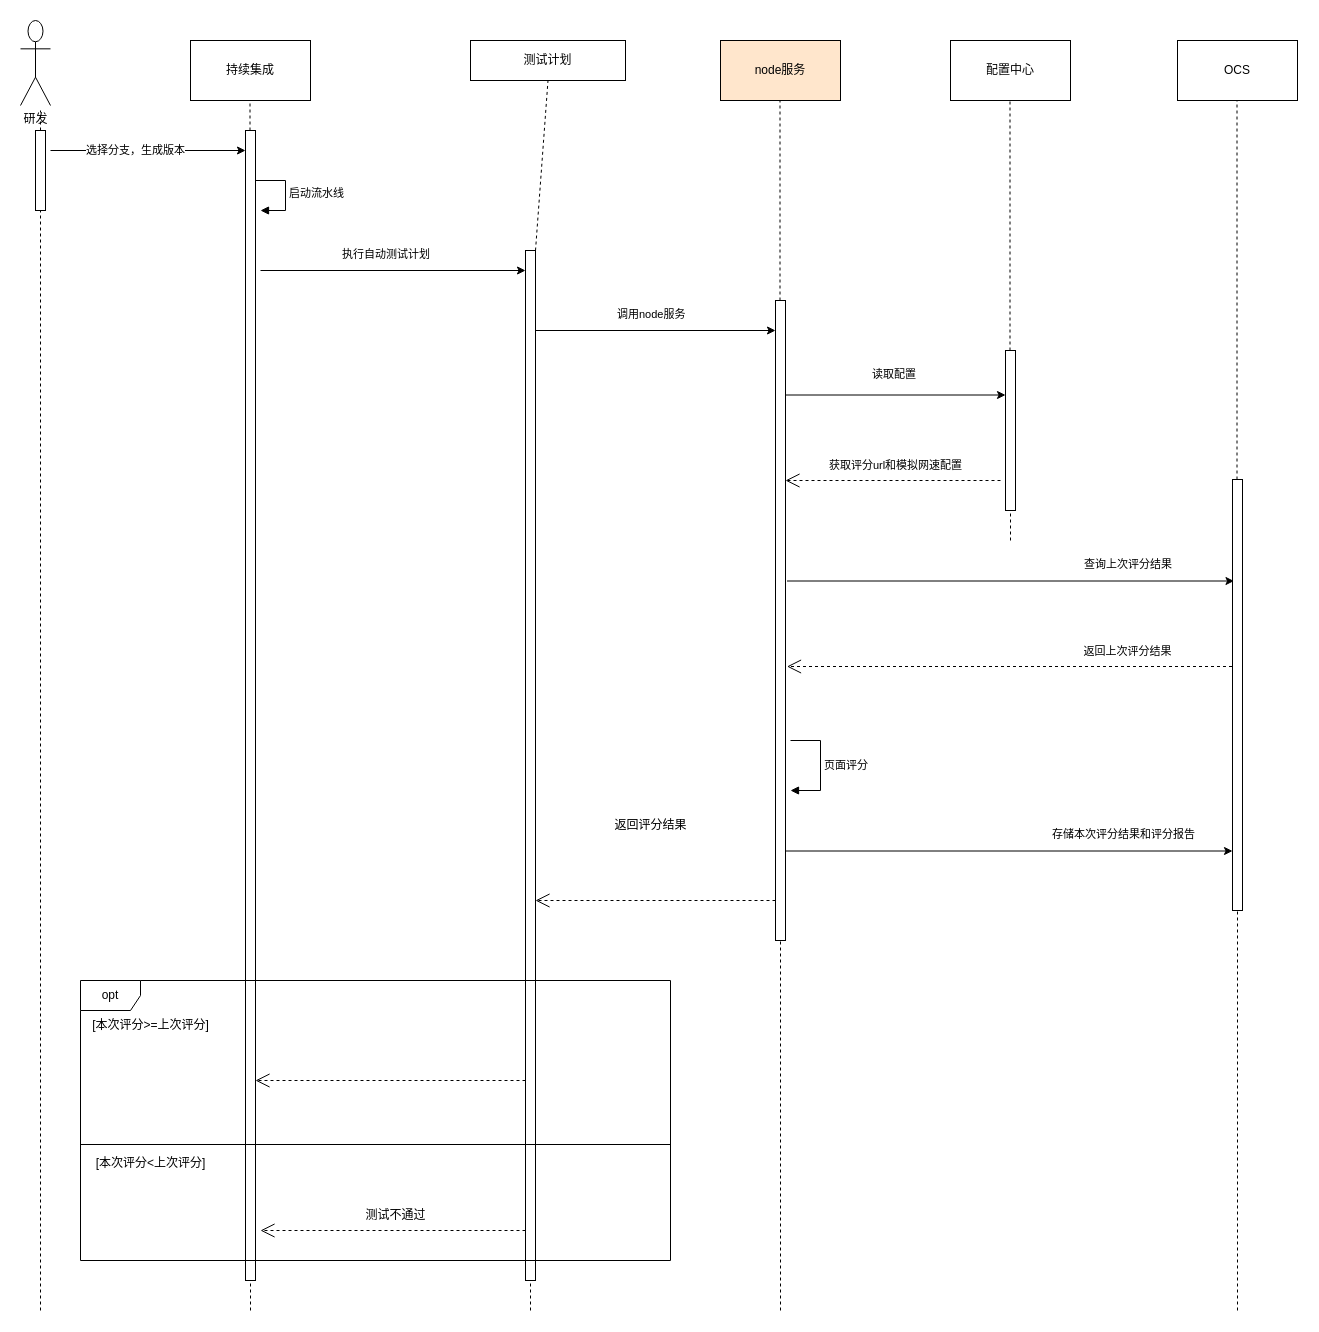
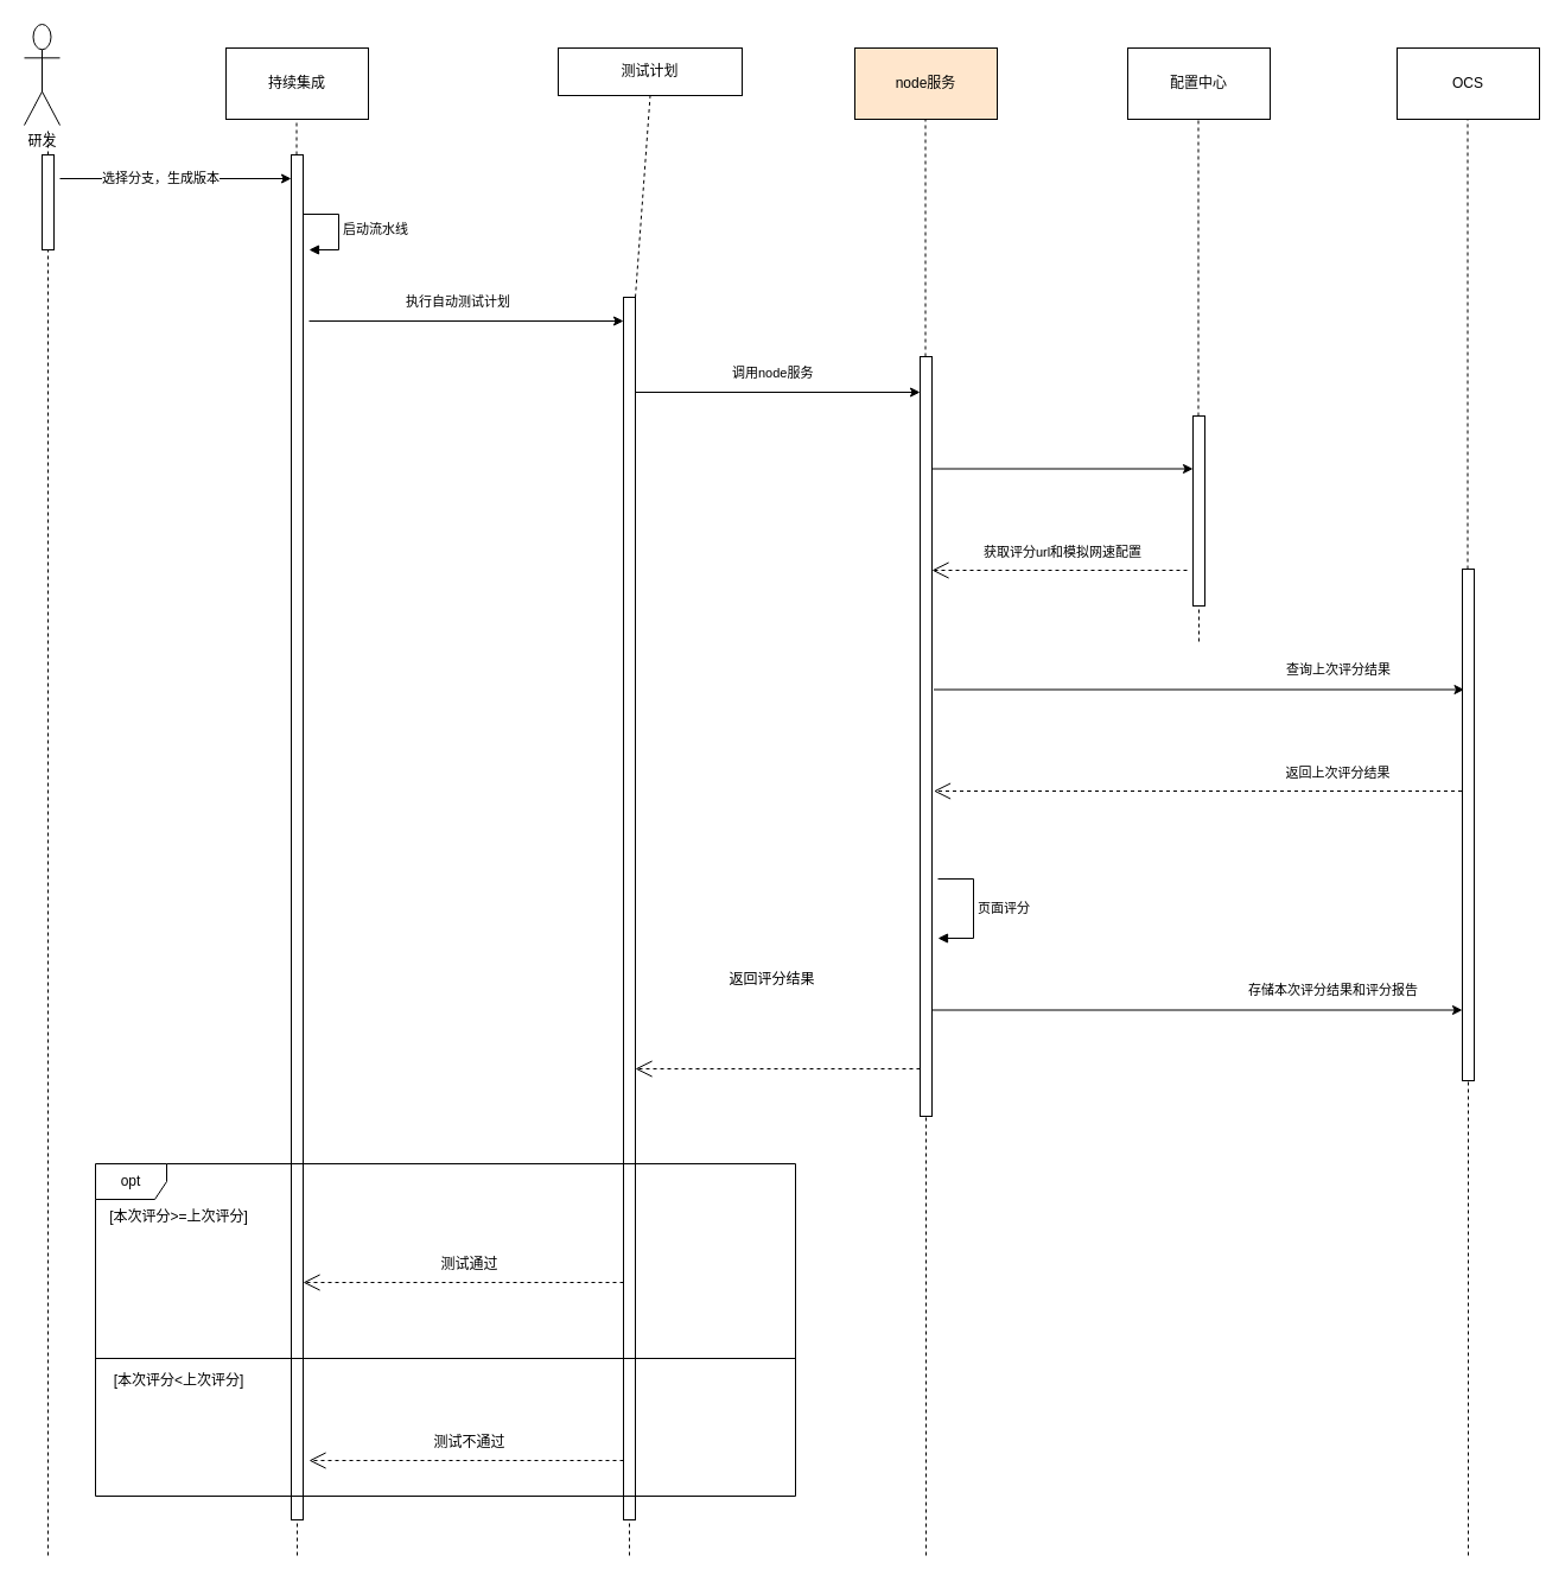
- <mxCell id="31" value="&lt;span style=&quot;font-size: 11px; text-wrap: nowrap; background-color: rgb(255, 255, 255);&quot;&gt;读取配置&lt;/span&gt;" style="text;whiteSpace=wrap;html=1;" vertex="1" parent="1"><mxGeometry x="870" y="360" width="50" height="30" as="geometry" /></mxCell>
+ <mxCell id="49" value="测试通过" style="text;html=1;align=center;verticalAlign=middle;resizable=0;points=[];autosize=1;strokeColor=none;fillColor=none;" vertex="1" parent="1"><mxGeometry x="360" y="1050" width="70" height="30" as="geometry" /></mxCell>
